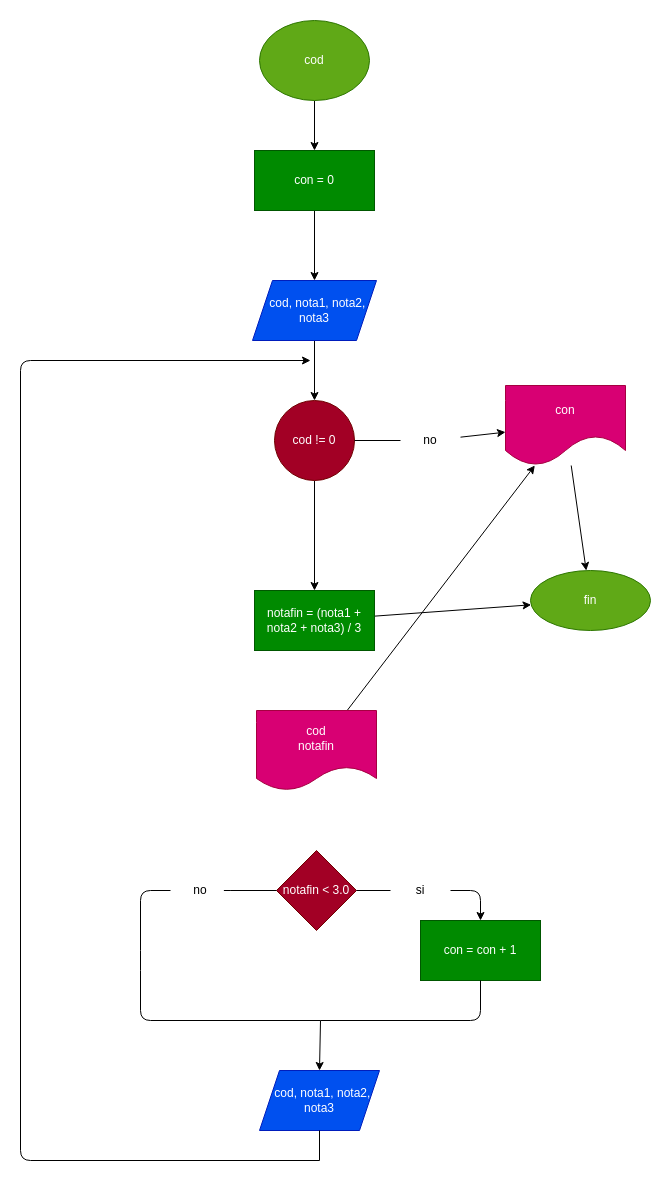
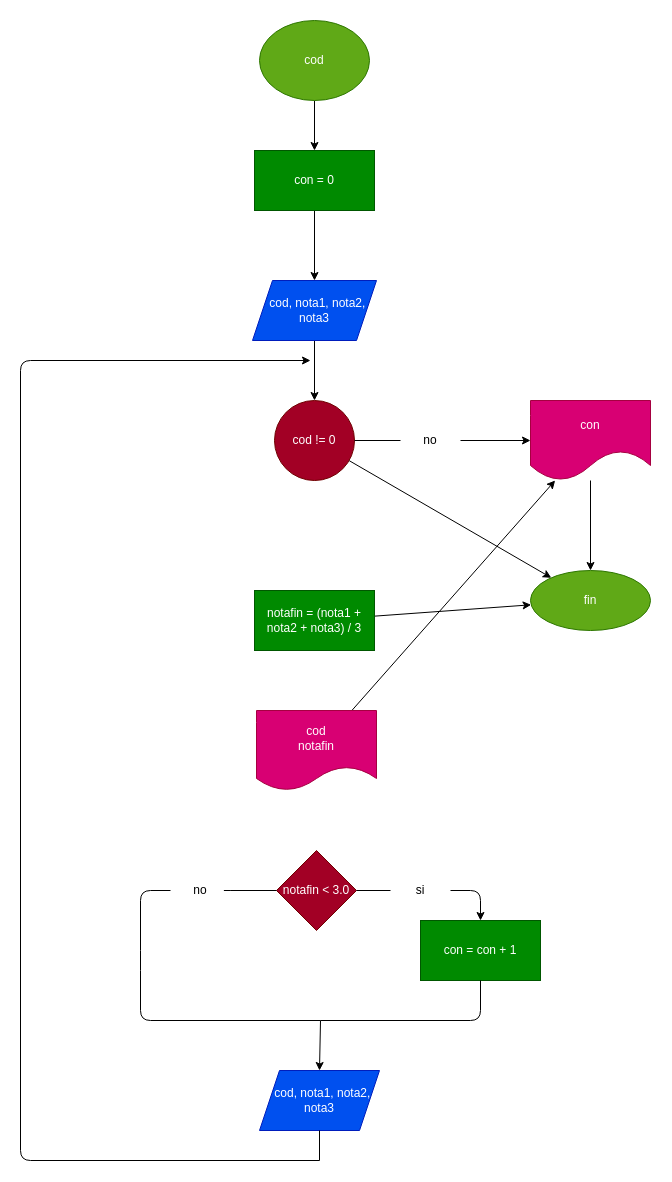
- <mxCell id="12" value="con" style="shape=document;whiteSpace=wrap;html=1;boundedLbl=1;size=0.375;fillColor=#d80073;fontColor=#ffffff;strokeColor=#A50040;" parent="1" vertex="1"><mxGeometry x="505" y="385" width="120" height="80" as="geometry" /></mxCell>
+ <mxCell id="12" value="con" style="shape=document;whiteSpace=wrap;html=1;boundedLbl=1;size=0.375;fillColor=#d80073;fontColor=#ffffff;strokeColor=#A50040;" parent="1" vertex="1"><mxGeometry x="530" y="400" width="120" height="80" as="geometry" /></mxCell>
- <mxCell id="9" value="" style="edgeStyle=none;html=1;" parent="1" source="10" target="17" edge="1"><mxGeometry relative="1" as="geometry" /></mxCell>
+ <mxCell id="9" value="" style="edgeStyle=none;html=1;" parent="1" source="10" target="13" edge="1"><mxGeometry relative="1" as="geometry" /></mxCell>
